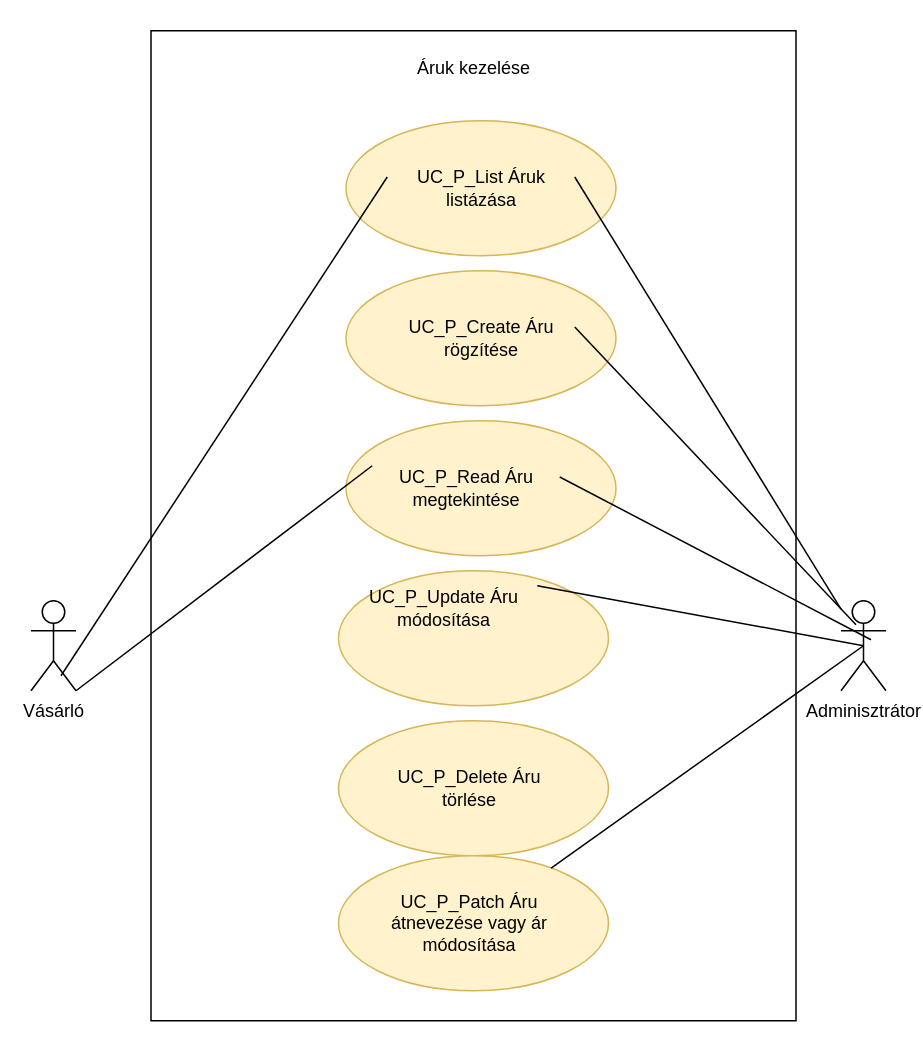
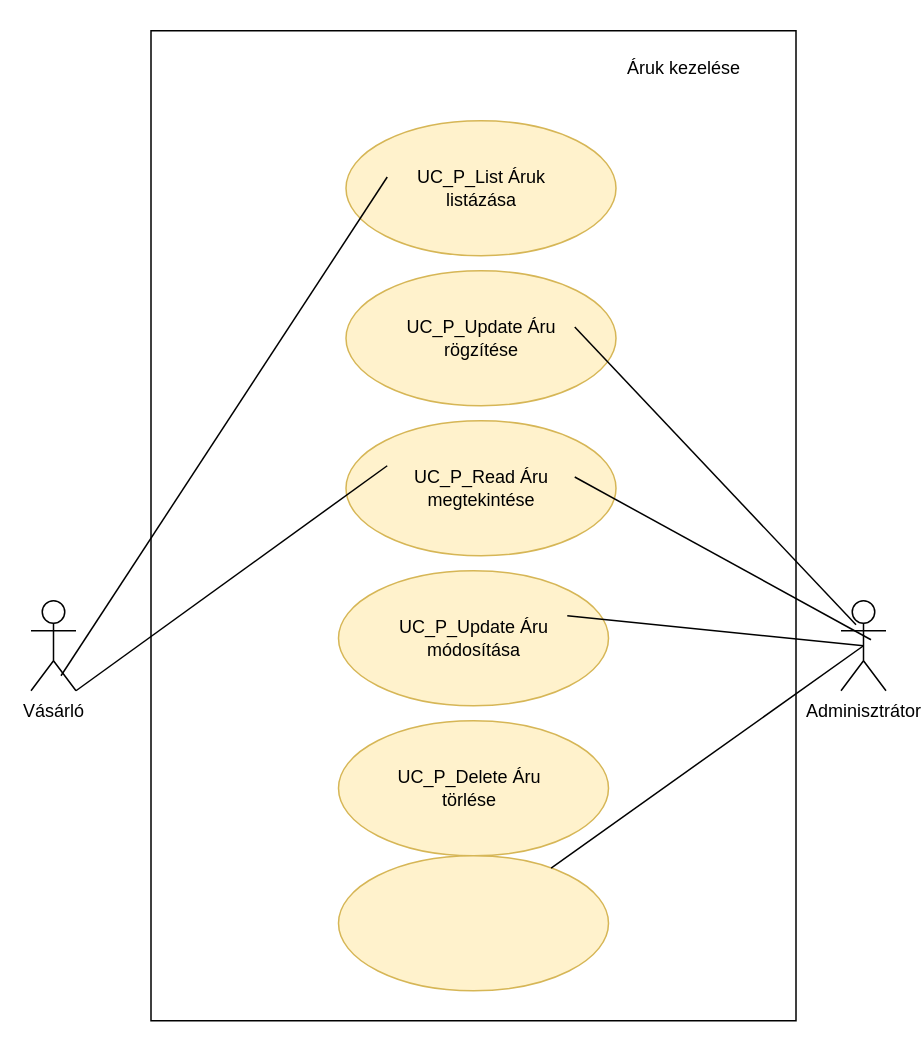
- <mxCell id="5" value="Áruk kezelése" style="text;html=1;align=center;verticalAlign=middle;whiteSpace=wrap;rounded=0;" vertex="1" parent="1"><mxGeometry x="267.5" y="30" width="95" height="30" as="geometry" /></mxCell>
+ <mxCell id="5" value="Áruk kezelése" style="text;html=1;align=center;verticalAlign=middle;whiteSpace=wrap;rounded=0;" vertex="1" parent="1"><mxGeometry x="407.5" y="30" width="95" height="30" as="geometry" /></mxCell>
- <mxCell id="13" value="UC_P_Create Áru rögzítése" style="text;html=1;align=center;verticalAlign=middle;whiteSpace=wrap;rounded=0;" vertex="1" parent="1"><mxGeometry x="257.5" y="210" width="125" height="30" as="geometry" /></mxCell>
+ <mxCell id="13" value="UC_P_Update Áru rögzítése" style="text;html=1;align=center;verticalAlign=middle;whiteSpace=wrap;rounded=0;" vertex="1" parent="1"><mxGeometry x="257.5" y="210" width="125" height="30" as="geometry" /></mxCell>
- <mxCell id="19" value="" style="endArrow=none;html=1;rounded=0;fontSize=12;startSize=8;endSize=8;curved=1;entryX=1;entryY=0.25;entryDx=0;entryDy=0;" edge="1" parent="1" source="3" target="12"><mxGeometry width="50" height="50" relative="1" as="geometry"><mxPoint x="50" y="460" as="sourcePoint" /><mxPoint x="268" y="128" as="targetPoint" /></mxGeometry></mxCell>
- <mxCell id="14" value="UC_P_Read Áru megtekintése" style="text;html=1;align=center;verticalAlign=middle;whiteSpace=wrap;rounded=0;" vertex="1" parent="1"><mxGeometry x="247.5" y="310" width="125" height="30" as="geometry" /></mxCell>
+ <mxCell id="14" value="UC_P_Read Áru megtekintése" style="text;html=1;align=center;verticalAlign=middle;whiteSpace=wrap;rounded=0;" vertex="1" parent="1"><mxGeometry x="257.5" y="310" width="125" height="30" as="geometry" /></mxCell>
- <mxCell id="15" value="UC_P_Update Áru módosítása" style="text;html=1;align=center;verticalAlign=middle;whiteSpace=wrap;rounded=0;" vertex="1" parent="1"><mxGeometry x="232.5" y="390" width="125" height="30" as="geometry" /></mxCell>
+ <mxCell id="15" value="UC_P_Update Áru módosítása" style="text;html=1;align=center;verticalAlign=middle;whiteSpace=wrap;rounded=0;" vertex="1" parent="1"><mxGeometry x="252.5" y="410" width="125" height="30" as="geometry" /></mxCell>
- <mxCell id="17" value="UC_P_Patch Áru átnevezése vagy ár módosítása" style="text;html=1;align=center;verticalAlign=middle;whiteSpace=wrap;rounded=0;" vertex="1" parent="1"><mxGeometry x="250" y="600" width="125" height="30" as="geometry" /></mxCell>
